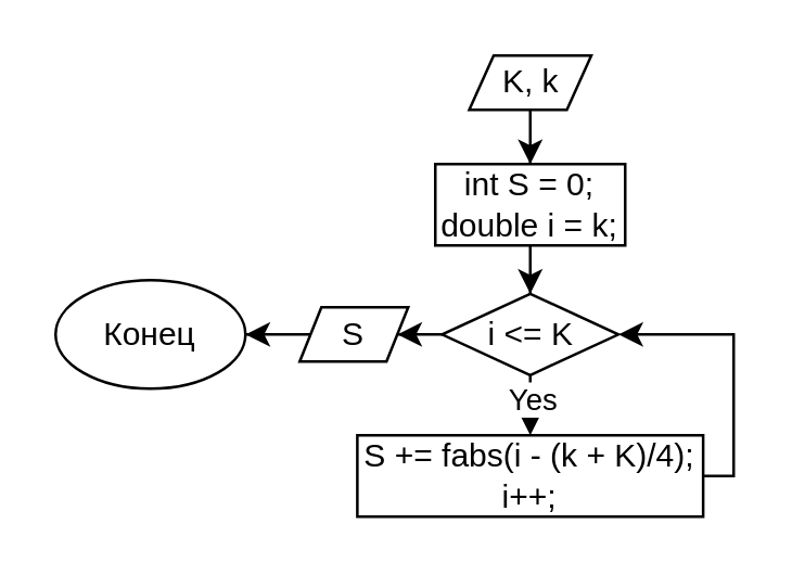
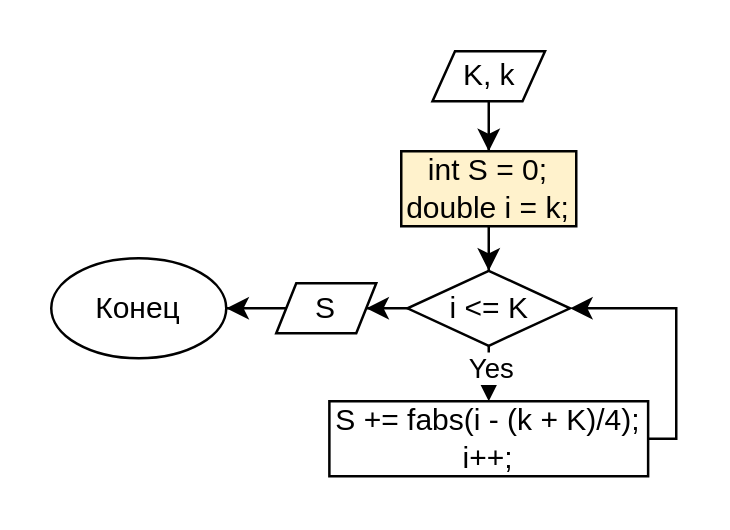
- <mxCell id="6" value="&lt;div&gt;int S = 0;&lt;/div&gt;&lt;div&gt;double i = k;&lt;/div&gt;" style="rounded=0;whiteSpace=wrap;html=1;" vertex="1" parent="1"><mxGeometry x="160" y="60" width="70" height="30" as="geometry" /></mxCell>
+ <mxCell id="6" value="&lt;div&gt;int S = 0;&lt;/div&gt;&lt;div&gt;double i = k;&lt;/div&gt;" style="rounded=0;whiteSpace=wrap;html=1;fillColor=#fff2cc;" vertex="1" parent="1"><mxGeometry x="160" y="60" width="70" height="30" as="geometry" /></mxCell>
